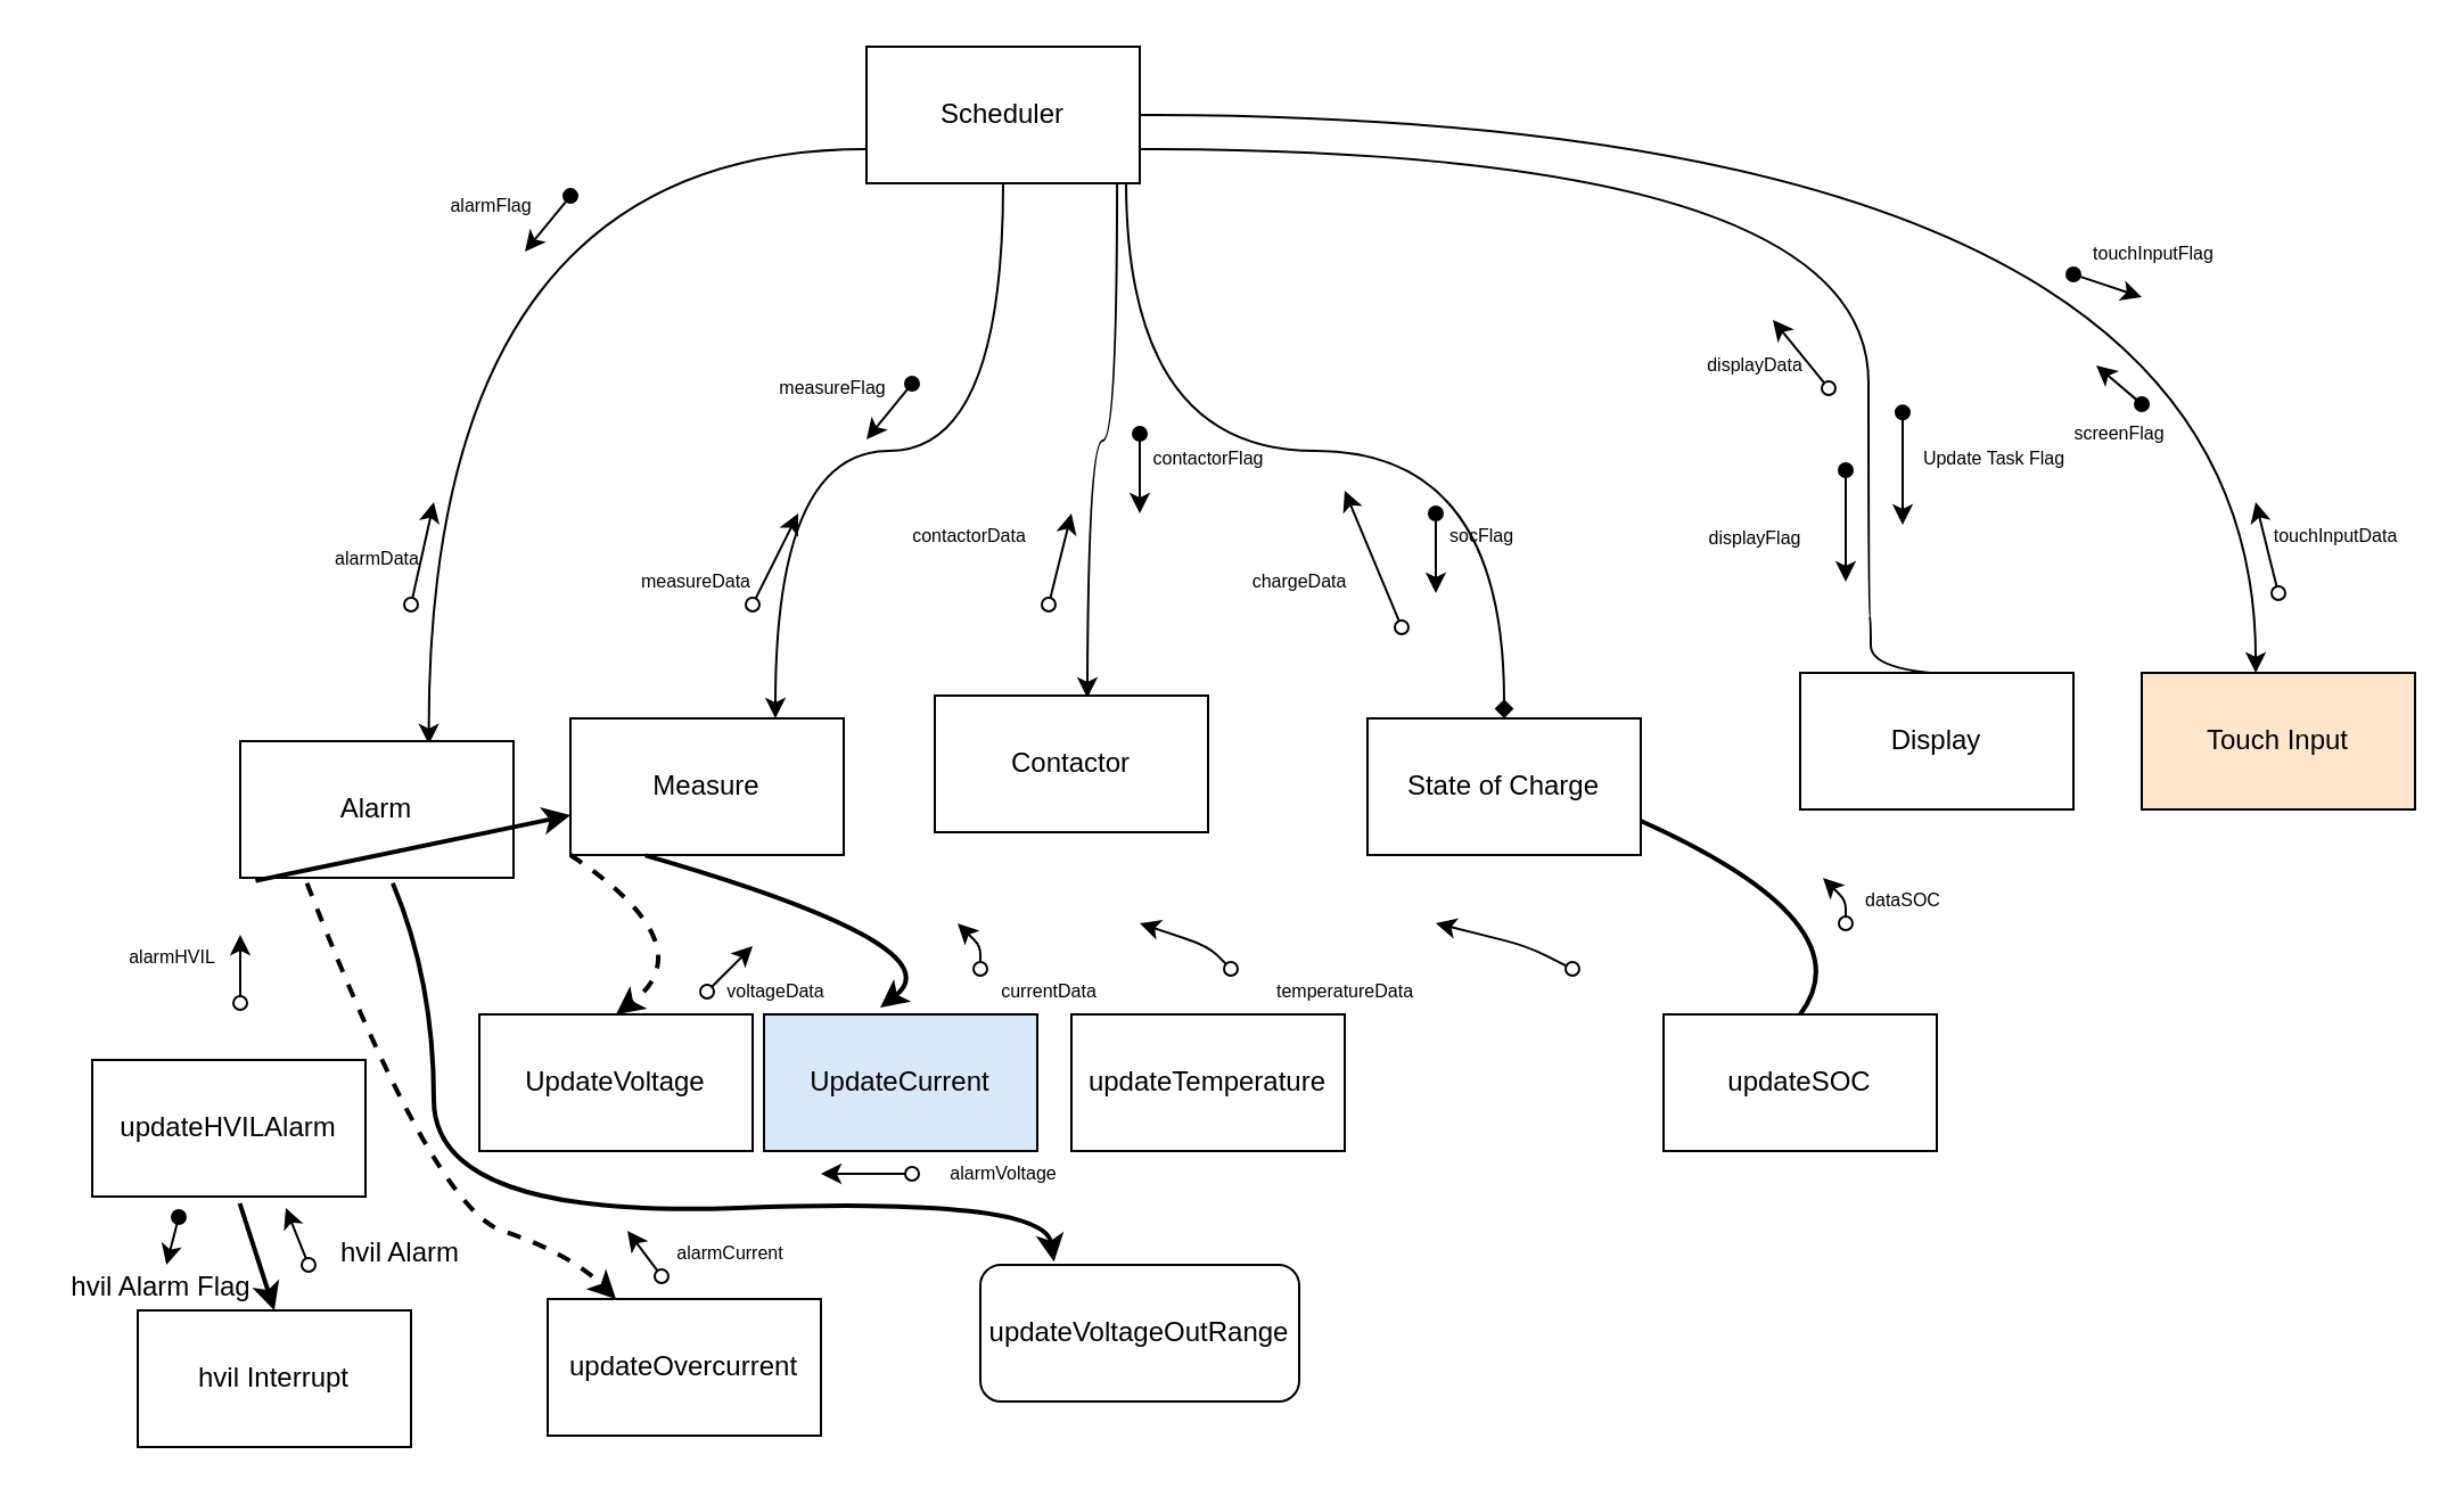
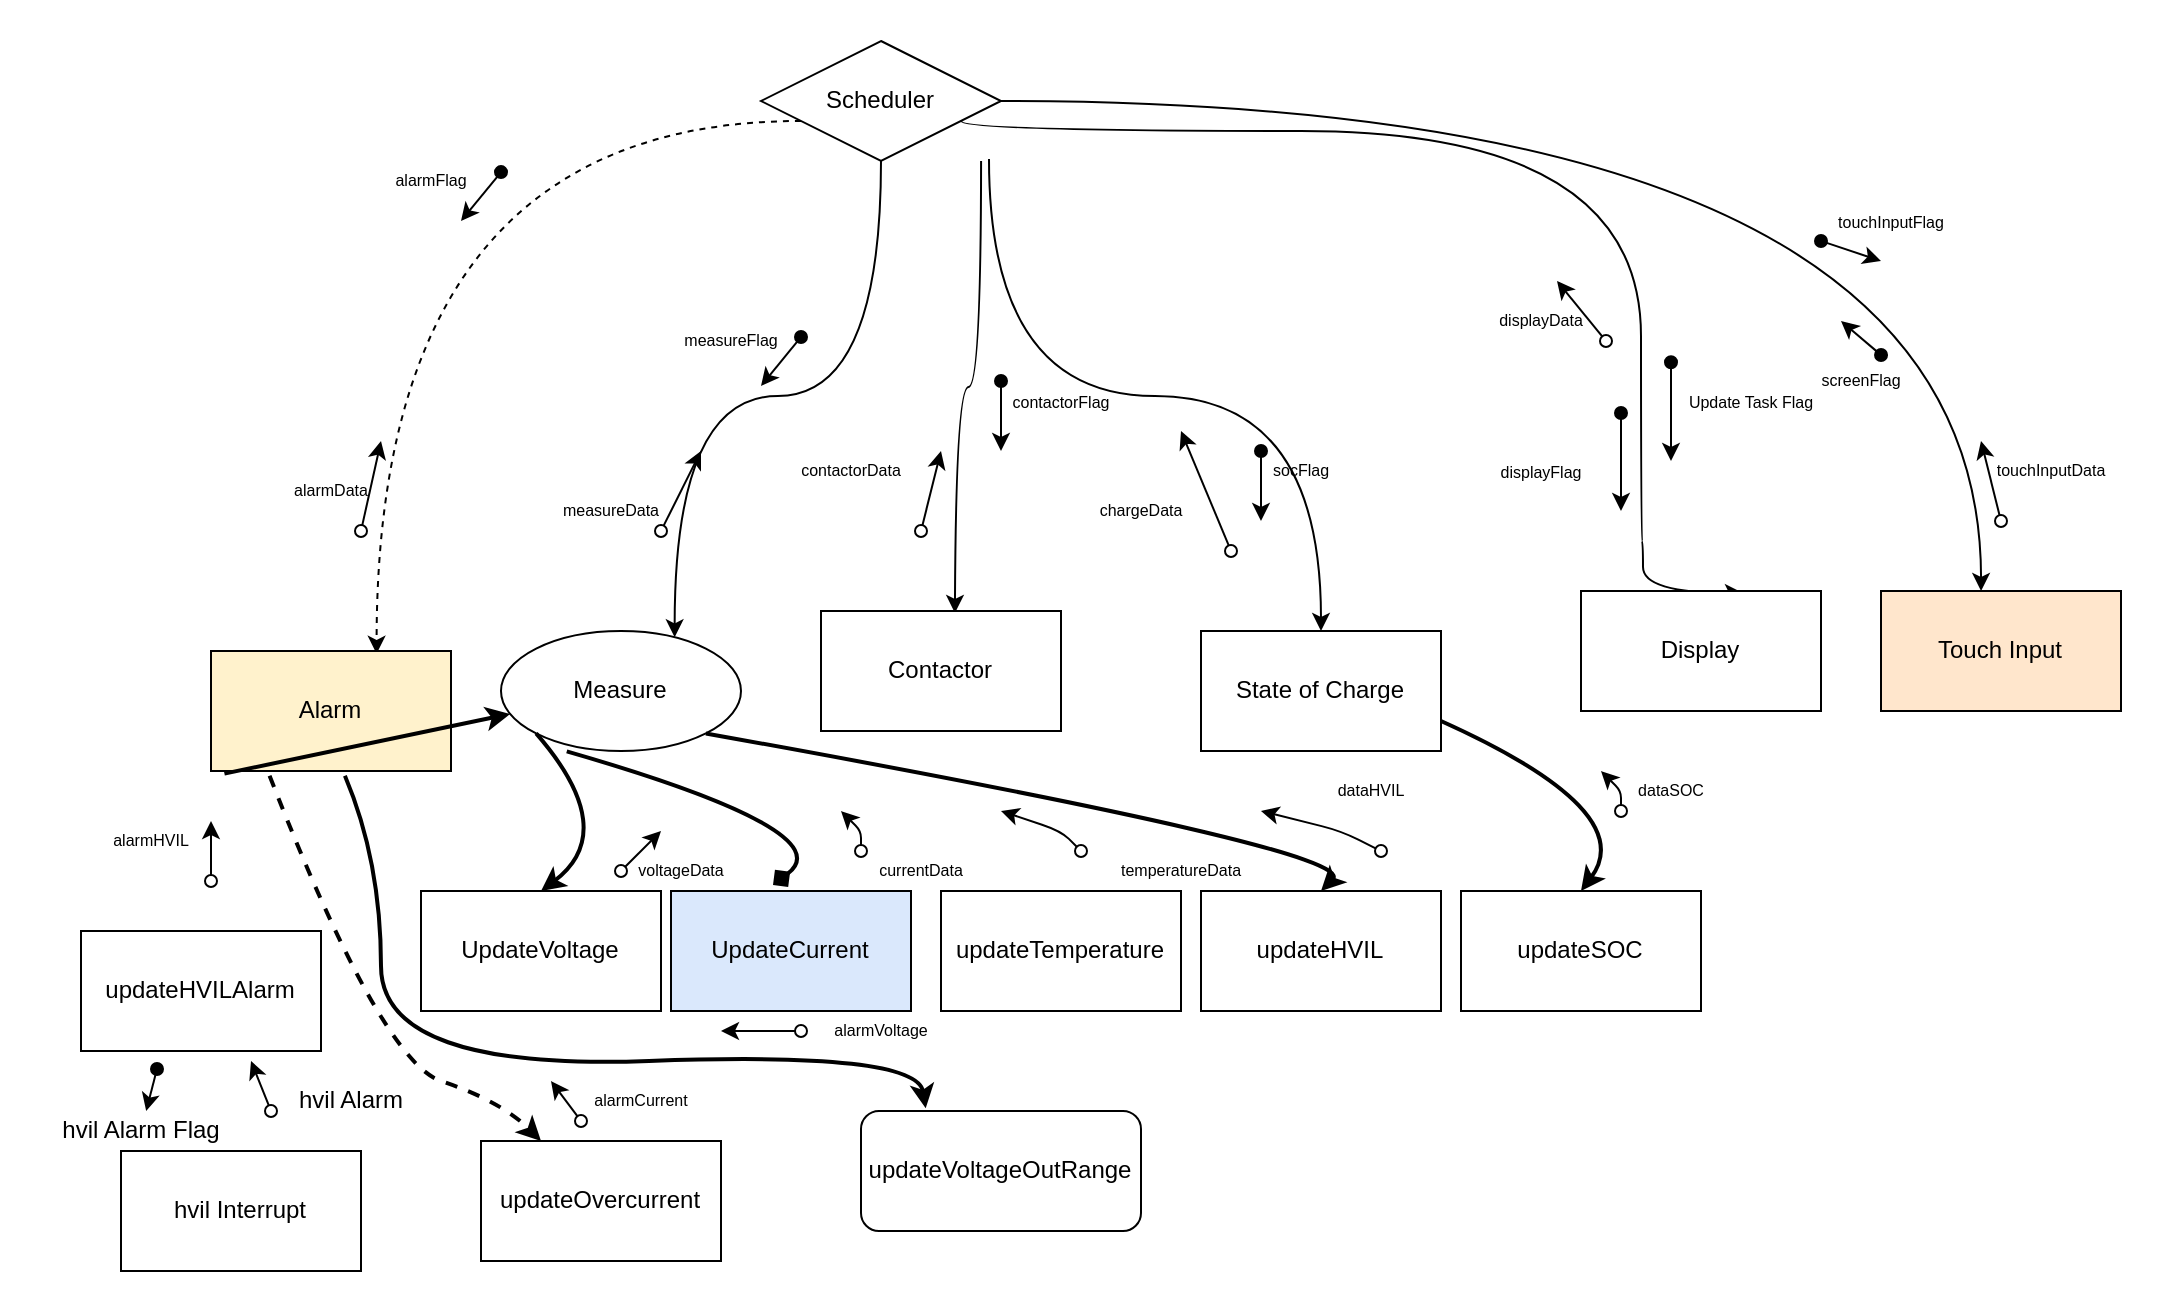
- <mxCell id="8" value="Scheduler" style="rounded=0;whiteSpace=wrap;html=1;" parent="1" vertex="1"><mxGeometry x="380" y="20" width="120" height="60" as="geometry" /></mxCell>
+ <mxCell id="8" value="Scheduler" style="rhombus;whiteSpace=wrap;html=1;" parent="1" vertex="1"><mxGeometry x="380" y="20" width="120" height="60" as="geometry" /></mxCell>
- <mxCell id="2" style="edgeStyle=orthogonalEdgeStyle;rounded=0;orthogonalLoop=1;jettySize=auto;html=1;exitX=0;exitY=0.75;exitDx=0;exitDy=0;entryX=0.69;entryY=0.023;entryDx=0;entryDy=0;entryPerimeter=0;curved=1;" parent="1" source="8" target="11" edge="1"><mxGeometry relative="1" as="geometry"><mxPoint x="430" y="85" as="sourcePoint" /></mxGeometry></mxCell>
+ <mxCell id="2" style="edgeStyle=orthogonalEdgeStyle;rounded=0;orthogonalLoop=1;jettySize=auto;html=1;exitX=0;exitY=0.75;exitDx=0;exitDy=0;entryX=0.69;entryY=0.023;entryDx=0;entryDy=0;entryPerimeter=0;curved=1;dashed=1;" parent="1" source="8" target="11" edge="1"><mxGeometry relative="1" as="geometry"><mxPoint x="430" y="85" as="sourcePoint" /></mxGeometry></mxCell>
- <mxCell id="6" style="edgeStyle=orthogonalEdgeStyle;rounded=0;orthogonalLoop=1;jettySize=auto;html=1;exitX=1;exitY=0.75;exitDx=0;exitDy=0;curved=1;entryX=0.675;entryY=0.017;entryDx=0;entryDy=0;entryPerimeter=0;endArrow=none;" parent="1" source="8" target="13" edge="1"><mxGeometry relative="1" as="geometry"><mxPoint x="550" y="85" as="sourcePoint" /><Array as="points"><mxPoint x="820" y="65" /><mxPoint x="820" y="270" /><mxPoint x="821" y="270" /></Array><mxPoint x="830" y="270" as="targetPoint" /></mxGeometry></mxCell>
+ <mxCell id="6" style="edgeStyle=orthogonalEdgeStyle;rounded=0;orthogonalLoop=1;jettySize=auto;html=1;exitX=1;exitY=0.75;exitDx=0;exitDy=0;curved=1;entryX=0.675;entryY=0.017;entryDx=0;entryDy=0;entryPerimeter=0;" parent="1" source="8" target="13" edge="1"><mxGeometry relative="1" as="geometry"><mxPoint x="550" y="85" as="sourcePoint" /><Array as="points"><mxPoint x="820" y="65" /><mxPoint x="820" y="270" /><mxPoint x="821" y="270" /></Array><mxPoint x="830" y="270" as="targetPoint" /></mxGeometry></mxCell>
- <mxCell id="5" style="edgeStyle=orthogonalEdgeStyle;rounded=0;orthogonalLoop=1;jettySize=auto;html=1;exitX=0.95;exitY=0.983;exitDx=0;exitDy=0;curved=1;exitPerimeter=0;endArrow=diamond;" parent="1" source="8" target="12" edge="1"><mxGeometry relative="1" as="geometry"><mxPoint x="520" y="85" as="sourcePoint" /></mxGeometry></mxCell>
+ <mxCell id="5" style="edgeStyle=orthogonalEdgeStyle;rounded=0;orthogonalLoop=1;jettySize=auto;html=1;exitX=0.95;exitY=0.983;exitDx=0;exitDy=0;curved=1;exitPerimeter=0;" parent="1" source="8" target="12" edge="1"><mxGeometry relative="1" as="geometry"><mxPoint x="520" y="85" as="sourcePoint" /></mxGeometry></mxCell>
- <mxCell id="9" value="Measure" style="rounded=0;whiteSpace=wrap;html=1;" parent="1" vertex="1"><mxGeometry x="250" y="315" width="120" height="60" as="geometry" /></mxCell>
+ <mxCell id="9" value="Measure" style="ellipse;whiteSpace=wrap;html=1;" parent="1" vertex="1"><mxGeometry x="250" y="315" width="120" height="60" as="geometry" /></mxCell>
- <mxCell id="11" value="Alarm" style="rounded=0;whiteSpace=wrap;html=1;" parent="1" vertex="1"><mxGeometry x="105" y="325" width="120" height="60" as="geometry" /></mxCell>
+ <mxCell id="11" value="Alarm" style="rounded=0;whiteSpace=wrap;html=1;fillColor=#fff2cc;" parent="1" vertex="1"><mxGeometry x="105" y="325" width="120" height="60" as="geometry" /></mxCell>
- <mxCell id="20" value="" style="endArrow=classic;html=1;strokeWidth=2;exitX=0;exitY=1;exitDx=0;exitDy=0;entryX=0.5;entryY=0;entryDx=0;entryDy=0;curved=1;dashed=1;" parent="1" source="9" target="14" edge="1"><mxGeometry width="50" height="50" relative="1" as="geometry"><mxPoint x="450" y="455" as="sourcePoint" /><mxPoint x="500" y="405" as="targetPoint" /><Array as="points"><mxPoint x="310" y="415" /></Array></mxGeometry></mxCell>
+ <mxCell id="20" value="" style="endArrow=classic;html=1;strokeWidth=2;exitX=0;exitY=1;exitDx=0;exitDy=0;entryX=0.5;entryY=0;entryDx=0;entryDy=0;curved=1;" parent="1" source="9" target="14" edge="1"><mxGeometry width="50" height="50" relative="1" as="geometry"><mxPoint x="450" y="455" as="sourcePoint" /><mxPoint x="500" y="405" as="targetPoint" /><Array as="points"><mxPoint x="310" y="415" /></Array></mxGeometry></mxCell>
+ <mxCell id="46" value="dataHVIL" style="text;html=1;align=center;verticalAlign=middle;resizable=0;points=[];autosize=1;fontSize=8;" parent="1" vertex="1"><mxGeometry x="660" y="385" width="50" height="20" as="geometry" /></mxCell>
+ <mxCell id="22" value="" style="endArrow=classic;html=1;strokeWidth=2;exitX=1;exitY=1;exitDx=0;exitDy=0;entryX=0.5;entryY=0;entryDx=0;entryDy=0;curved=1;" parent="1" source="9" target="17" edge="1"><mxGeometry width="50" height="50" relative="1" as="geometry"><mxPoint x="520" y="445" as="sourcePoint" /><mxPoint x="570" y="395" as="targetPoint" /><Array as="points"><mxPoint x="680" y="425" /></Array></mxGeometry></mxCell>
- <mxCell id="19" value="" style="endArrow=none;html=1;strokeWidth=2;entryX=0.5;entryY=0;entryDx=0;entryDy=0;curved=1;exitX=1;exitY=0.75;exitDx=0;exitDy=0;" parent="1" source="12" target="18" edge="1"><mxGeometry width="50" height="50" relative="1" as="geometry"><mxPoint x="790" y="365" as="sourcePoint" /><mxPoint x="600" y="455" as="targetPoint" /><Array as="points"><mxPoint x="820" y="405" /></Array></mxGeometry></mxCell>
+ <mxCell id="19" value="" style="endArrow=classic;html=1;strokeWidth=2;entryX=0.5;entryY=0;entryDx=0;entryDy=0;curved=1;exitX=1;exitY=0.75;exitDx=0;exitDy=0;" parent="1" source="12" target="18" edge="1"><mxGeometry width="50" height="50" relative="1" as="geometry"><mxPoint x="790" y="365" as="sourcePoint" /><mxPoint x="600" y="455" as="targetPoint" /><Array as="points"><mxPoint x="820" y="405" /></Array></mxGeometry></mxCell>
- <mxCell id="21" value="" style="endArrow=classic;html=1;strokeWidth=2;entryX=0.425;entryY=-0.05;entryDx=0;entryDy=0;entryPerimeter=0;curved=1;exitX=0.274;exitY=1.003;exitDx=0;exitDy=0;exitPerimeter=0;" parent="1" source="9" target="15" edge="1"><mxGeometry width="50" height="50" relative="1" as="geometry"><mxPoint x="380" y="415" as="sourcePoint" /><mxPoint x="520" y="375" as="targetPoint" /><Array as="points"><mxPoint x="421" y="415" /></Array></mxGeometry></mxCell>
+ <mxCell id="21" value="" style="endArrow=diamond;html=1;strokeWidth=2;entryX=0.425;entryY=-0.05;entryDx=0;entryDy=0;entryPerimeter=0;curved=1;exitX=0.274;exitY=1.003;exitDx=0;exitDy=0;exitPerimeter=0;" parent="1" source="9" target="15" edge="1"><mxGeometry width="50" height="50" relative="1" as="geometry"><mxPoint x="380" y="415" as="sourcePoint" /><mxPoint x="520" y="375" as="targetPoint" /><Array as="points"><mxPoint x="421" y="415" /></Array></mxGeometry></mxCell>
+ <mxCell id="17" value="updateHVIL" style="rounded=0;whiteSpace=wrap;html=1;" parent="1" vertex="1"><mxGeometry x="600" y="445" width="120" height="60" as="geometry" /></mxCell>
- <mxCell id="64" value="" style="endArrow=classic;html=1;strokeWidth=2;fontSize=8;exitX=0.54;exitY=1.05;exitDx=0;exitDy=0;exitPerimeter=0;entryX=0.5;entryY=0;entryDx=0;entryDy=0;" parent="1" edge="1" target="69" source="28"><mxGeometry width="50" height="50" relative="1" as="geometry"><mxPoint x="126.68" y="525" as="sourcePoint" /><mxPoint x="120" y="580" as="targetPoint" /></mxGeometry></mxCell>
